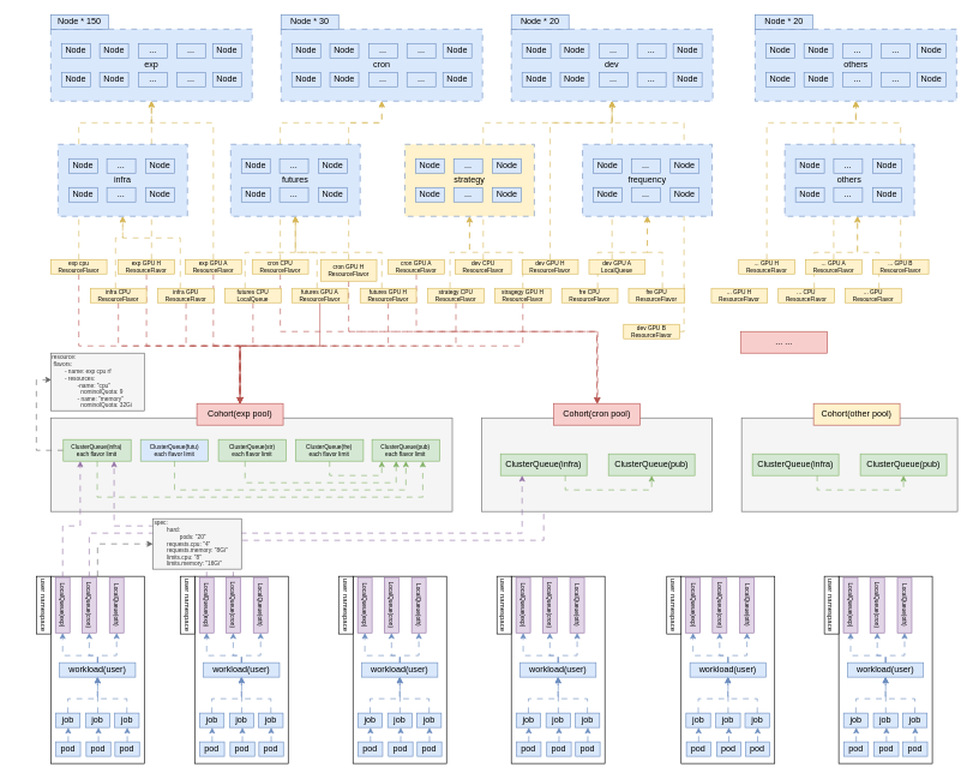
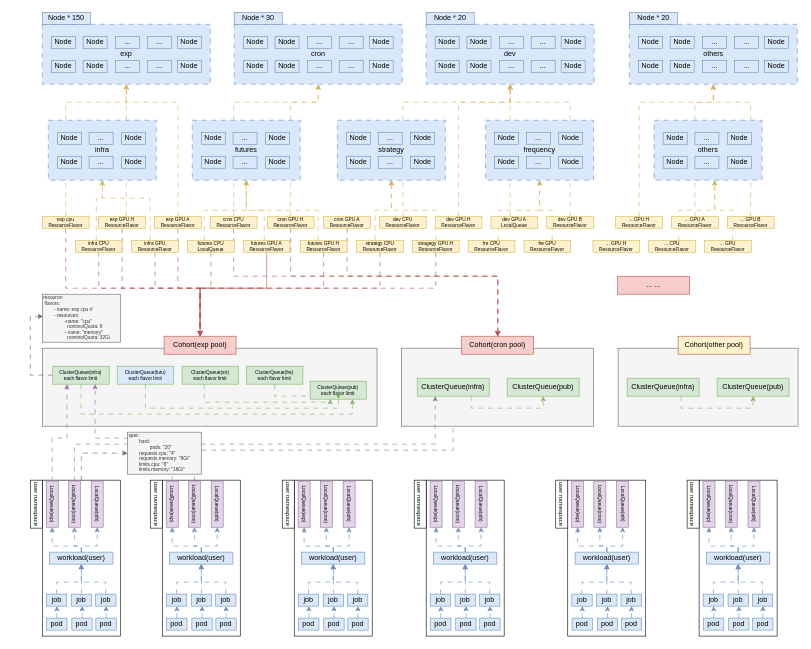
- <mxCell id="79" value="strategy" style="rounded=0;whiteSpace=wrap;html=1;dashed=1;dashPattern=8 8;fillColor=#fff2cc;strokeColor=#6c8ebf;" vertex="1" parent="1"><mxGeometry x="562" y="200" width="180" height="100" as="geometry" /></mxCell>
+ <mxCell id="79" value="strategy" style="rounded=0;whiteSpace=wrap;html=1;dashed=1;dashPattern=8 8;fillColor=#dae8fc;strokeColor=#6c8ebf;" vertex="1" parent="1"><mxGeometry x="562" y="200" width="180" height="100" as="geometry" /></mxCell>
- <mxCell id="100" value="cron GPU H ResourceFlavor" style="rounded=0;whiteSpace=wrap;html=1;fillColor=#fff2cc;strokeColor=#d6b656;fontSize=8;" vertex="1" parent="1"><mxGeometry x="445" y="360" width="78" height="30" as="geometry" /></mxCell>
+ <mxCell id="100" value="cron GPU H ResourceFlavor" style="rounded=0;whiteSpace=wrap;html=1;fillColor=#fff2cc;strokeColor=#d6b656;fontSize=8;" vertex="1" parent="1"><mxGeometry x="445" y="360" width="78" height="20" as="geometry" /></mxCell>
- <mxCell id="105" value="dev GPU B ResourceFlavor" style="rounded=0;whiteSpace=wrap;html=1;fillColor=#fff2cc;strokeColor=#d6b656;fontSize=8;" vertex="1" parent="1"><mxGeometry x="866" y="450" width="78" height="20" as="geometry" /></mxCell>
+ <mxCell id="105" value="dev GPU B ResourceFlavor" style="rounded=0;whiteSpace=wrap;html=1;fillColor=#fff2cc;strokeColor=#d6b656;fontSize=8;" vertex="1" parent="1"><mxGeometry x="911" y="360" width="78" height="20" as="geometry" /></mxCell>
- <mxCell id="135" value="ClusterQueue(pub)&lt;div&gt;each flavor limit&lt;/div&gt;" style="rounded=0;whiteSpace=wrap;html=1;fillColor=#d5e8d4;strokeColor=#82b366;fontSize=8;" vertex="1" parent="1"><mxGeometry x="516.47" y="610" width="94.06" height="30" as="geometry" /></mxCell>
+ <mxCell id="135" value="ClusterQueue(pub)&lt;div&gt;each flavor limit&lt;/div&gt;" style="rounded=0;whiteSpace=wrap;html=1;fillColor=#d5e8d4;strokeColor=#82b366;fontSize=8;" vertex="1" parent="1"><mxGeometry x="516.47" y="635" width="94.06" height="30" as="geometry" /></mxCell>
